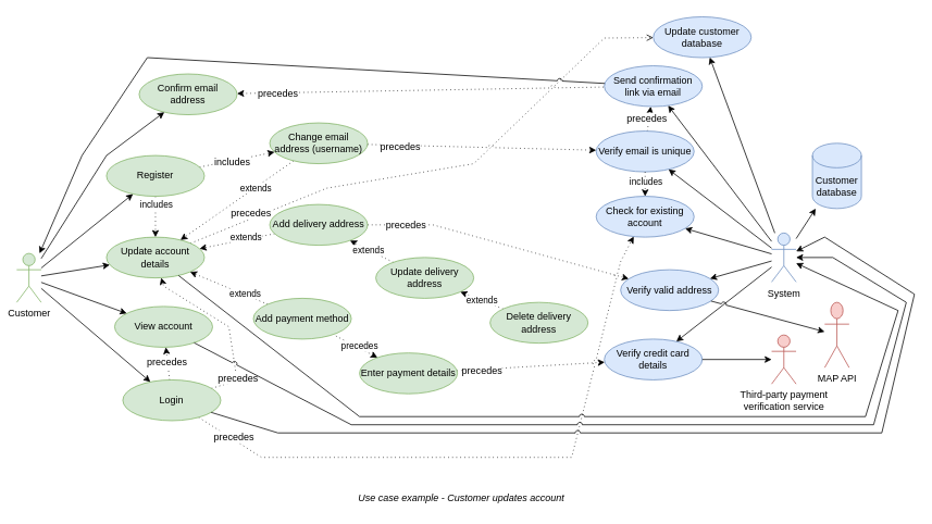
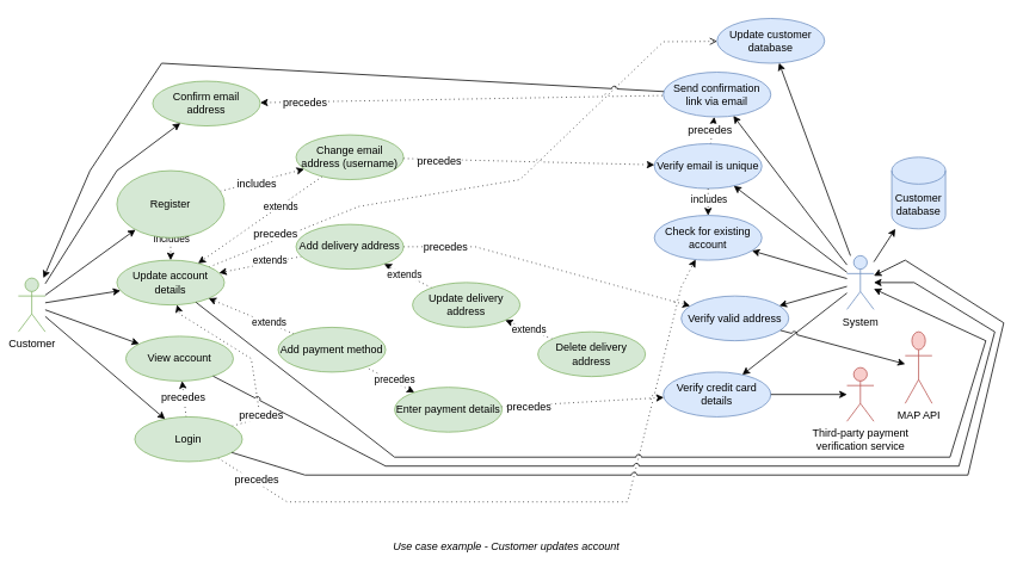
- <mxCell id="42" value="Register" style="ellipse;whiteSpace=wrap;html=1;rounded=1;strokeWidth=1;fontSize=12;fillColor=#d5e8d4;strokeColor=#82b366;" parent="1" vertex="1"><mxGeometry x="130" y="190" width="120" height="50" as="geometry" /></mxCell>
+ <mxCell id="42" value="Register" style="ellipse;whiteSpace=wrap;html=1;rounded=1;strokeWidth=1;fontSize=12;fillColor=#d5e8d4;strokeColor=#82b366;" parent="1" vertex="1"><mxGeometry x="130" y="190" width="120" height="75" as="geometry" /></mxCell>
